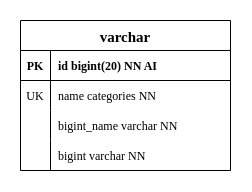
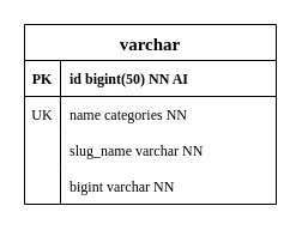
- <mxCell id="5" value="id bigint(20) NN AI" style="shape=partialRectangle;connectable=0;fillColor=none;top=0;left=0;bottom=0;right=0;align=left;spacingLeft=6;fontStyle=1;overflow=hidden;rounded=0;fontFamily=Times New Roman;" parent="3" vertex="1"><mxGeometry x="30" width="180" height="30" as="geometry"><mxRectangle width="180" height="30" as="alternateBounds" /></mxGeometry></mxCell>
+ <mxCell id="5" value="id bigint(50) NN AI" style="shape=partialRectangle;connectable=0;fillColor=none;top=0;left=0;bottom=0;right=0;align=left;spacingLeft=6;fontStyle=1;overflow=hidden;rounded=0;fontFamily=Times New Roman;" parent="3" vertex="1"><mxGeometry x="30" width="180" height="30" as="geometry"><mxRectangle width="180" height="30" as="alternateBounds" /></mxGeometry></mxCell>
- <mxCell id="11" value="bigint_name varchar NN" style="shape=partialRectangle;connectable=0;fillColor=none;top=0;left=0;bottom=0;right=0;align=left;spacingLeft=6;overflow=hidden;rounded=0;fontFamily=Times New Roman;" parent="9" vertex="1"><mxGeometry x="30" width="180" height="30" as="geometry"><mxRectangle width="180" height="30" as="alternateBounds" /></mxGeometry></mxCell>
+ <mxCell id="11" value="slug_name varchar NN" style="shape=partialRectangle;connectable=0;fillColor=none;top=0;left=0;bottom=0;right=0;align=left;spacingLeft=6;overflow=hidden;rounded=0;fontFamily=Times New Roman;" parent="9" vertex="1"><mxGeometry x="30" width="180" height="30" as="geometry"><mxRectangle width="180" height="30" as="alternateBounds" /></mxGeometry></mxCell>
